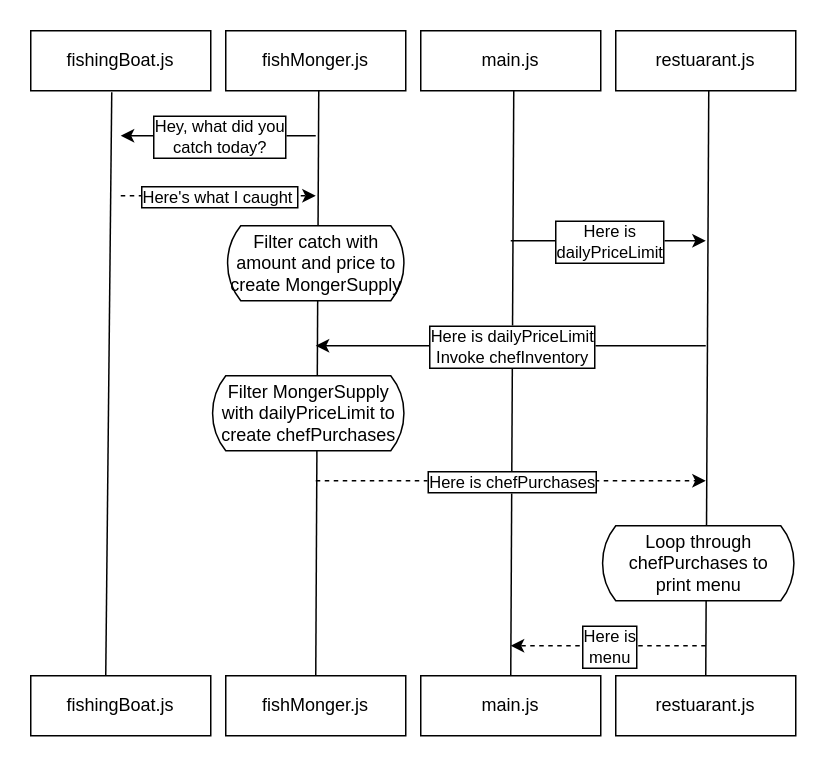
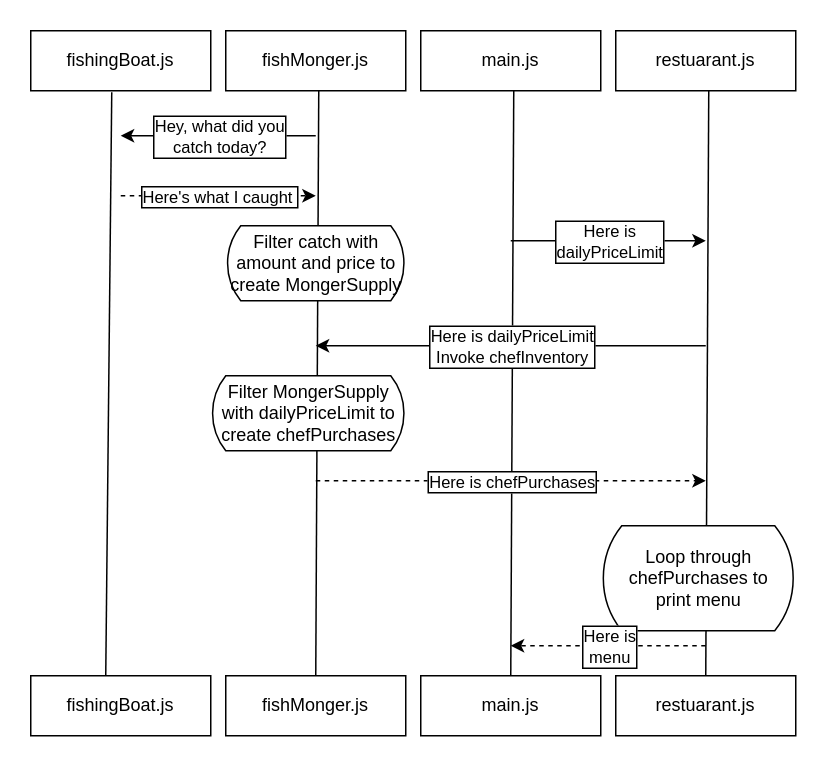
- <mxCell id="26" value="Loop through &lt;br&gt;chefPurchases to&lt;br&gt;print menu" style="html=1;dashed=0;whitespace=wrap;shape=mxgraph.dfd.loop;labelBorderColor=none;strokeColor=default;" parent="1" vertex="1"><mxGeometry x="400" y="350" width="130" height="50" as="geometry" /></mxCell>
+ <mxCell id="26" value="Loop through &lt;br&gt;chefPurchases to&lt;br&gt;print menu" style="html=1;dashed=0;whitespace=wrap;shape=mxgraph.dfd.loop;labelBorderColor=none;strokeColor=default;" parent="1" vertex="1"><mxGeometry x="400" y="350" width="130" height="70" as="geometry" /></mxCell>
